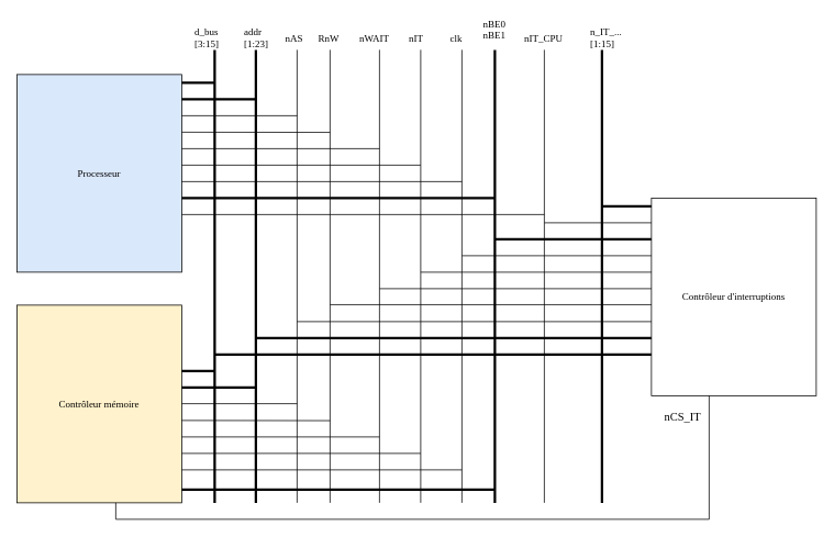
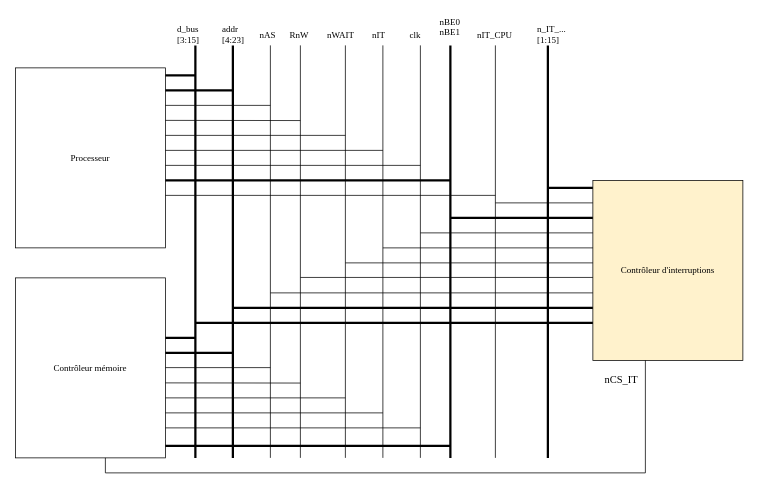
- <mxCell id="5" value="addr&#10;[1:23]&#10;" style="text;strokeColor=none;fillColor=none;align=left;verticalAlign=middle;spacingLeft=4;spacingRight=4;overflow=hidden;points=[[0,0.5],[1,0.5]];portConstraint=eastwest;rotatable=0;fontFamily=Verdana;" parent="1" vertex="1"><mxGeometry x="290" y="30" width="80" height="30" as="geometry" /></mxCell>
+ <mxCell id="5" value="addr&#10;[4:23]&#10;" style="text;strokeColor=none;fillColor=none;align=left;verticalAlign=middle;spacingLeft=4;spacingRight=4;overflow=hidden;points=[[0,0.5],[1,0.5]];portConstraint=eastwest;rotatable=0;fontFamily=Verdana;" parent="1" vertex="1"><mxGeometry x="290" y="30" width="80" height="30" as="geometry" /></mxCell>
- <mxCell id="2" value="&lt;font face=&quot;Verdana&quot;&gt;Processeur&lt;/font&gt;" style="rounded=0;whiteSpace=wrap;html=1;fillColor=#dae8fc;" parent="1" vertex="1"><mxGeometry x="20" y="90" width="200" height="240" as="geometry" /></mxCell>
+ <mxCell id="2" value="&lt;font face=&quot;Verdana&quot;&gt;Processeur&lt;/font&gt;" style="rounded=0;whiteSpace=wrap;html=1;" parent="1" vertex="1"><mxGeometry x="20" y="90" width="200" height="240" as="geometry" /></mxCell>
- <mxCell id="3" value="&lt;font face=&quot;Verdana&quot;&gt;Contrôleur d'interruptions&lt;br&gt;&lt;/font&gt;" style="rounded=0;whiteSpace=wrap;html=1;" parent="1" vertex="1"><mxGeometry x="790" y="240" width="200" height="240" as="geometry" /></mxCell>
+ <mxCell id="3" value="&lt;font face=&quot;Verdana&quot;&gt;Contrôleur d'interruptions&lt;br&gt;&lt;/font&gt;" style="rounded=0;whiteSpace=wrap;html=1;fillColor=#fff2cc;" parent="1" vertex="1"><mxGeometry x="790" y="240" width="200" height="240" as="geometry" /></mxCell>
- <mxCell id="24" value="&lt;font face=&quot;Verdana&quot;&gt;Contrôleur mémoire&lt;br&gt;&lt;/font&gt;" style="rounded=0;whiteSpace=wrap;html=1;fillColor=#fff2cc;" vertex="1" parent="1"><mxGeometry x="20" y="370" width="200" height="240" as="geometry" /></mxCell>
+ <mxCell id="24" value="&lt;font face=&quot;Verdana&quot;&gt;Contrôleur mémoire&lt;br&gt;&lt;/font&gt;" style="rounded=0;whiteSpace=wrap;html=1;" vertex="1" parent="1"><mxGeometry x="20" y="370" width="200" height="240" as="geometry" /></mxCell>
